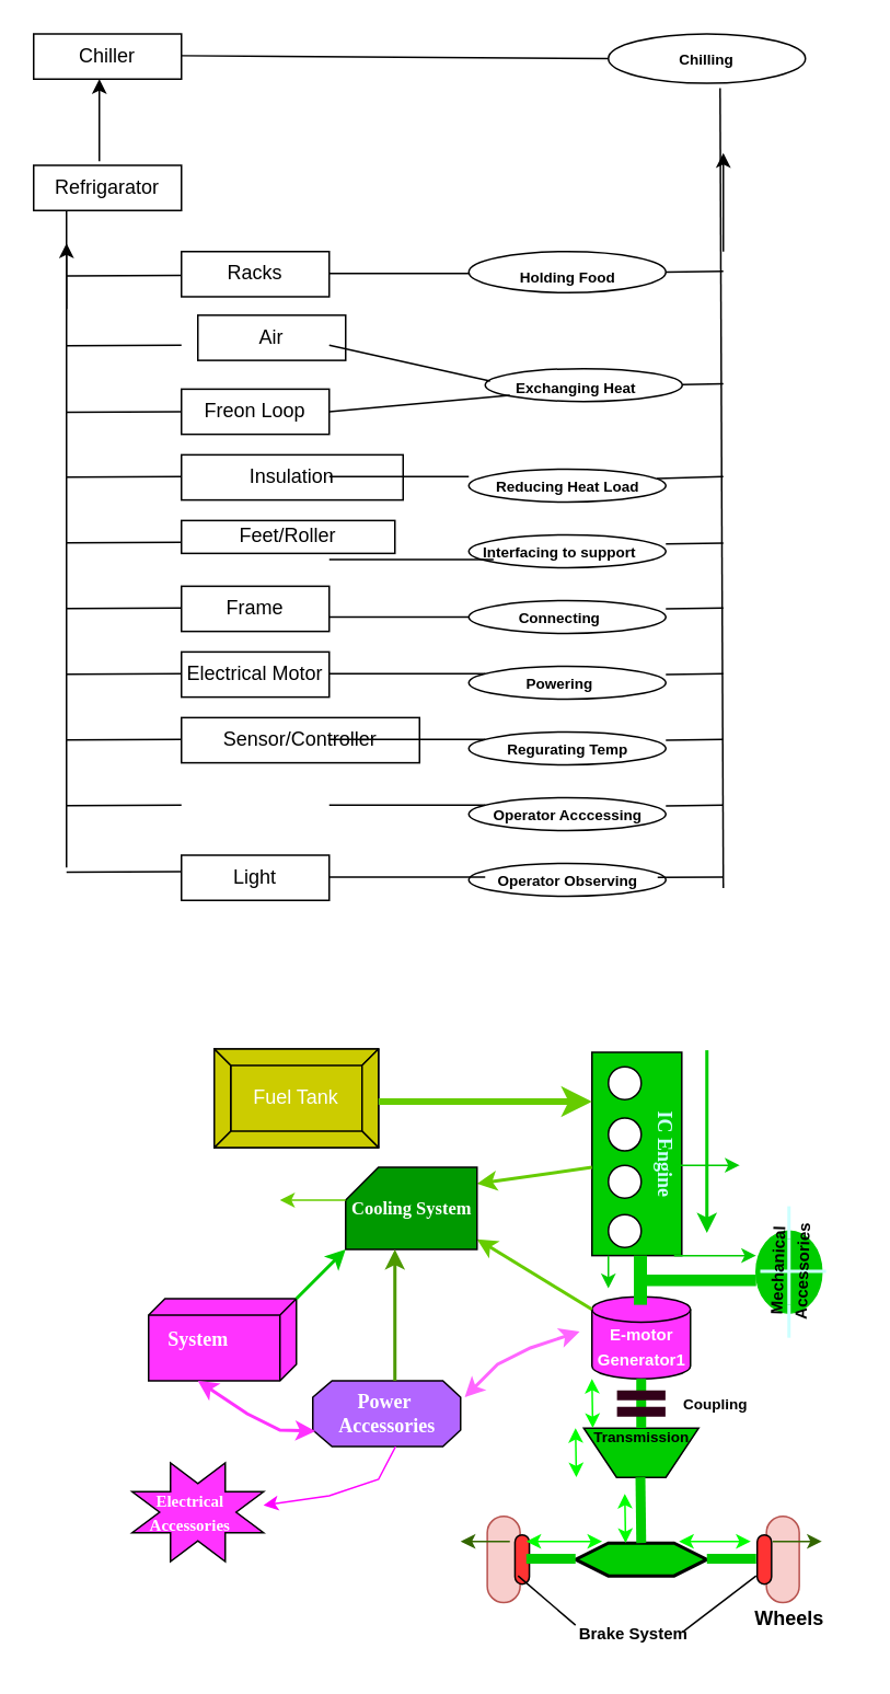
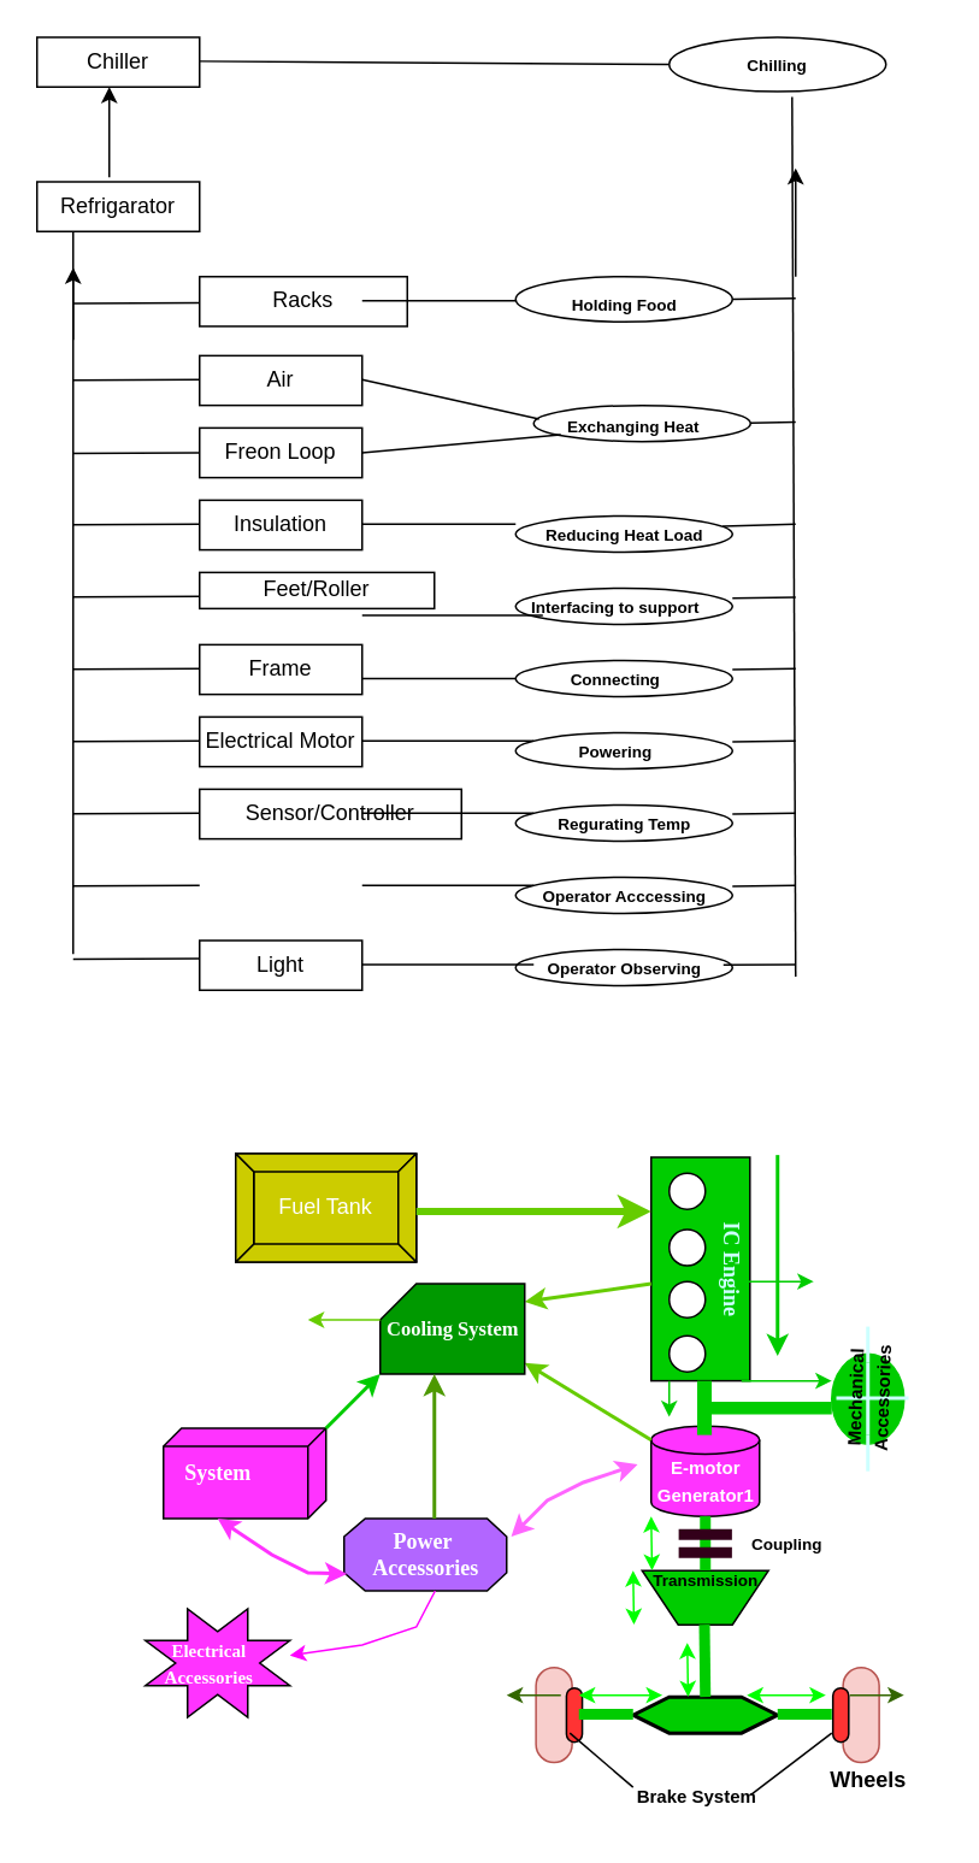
- <mxCell id="23" value="Racks" style="rounded=0;whiteSpace=wrap;html=1;" vertex="1" parent="18"><mxGeometry x="90" y="132.5" width="90" height="27.5" as="geometry" /></mxCell>
+ <mxCell id="23" value="Racks" style="rounded=0;whiteSpace=wrap;html=1;" vertex="1" parent="18"><mxGeometry x="90" y="132.5" width="115" height="27.5" as="geometry" /></mxCell>
- <mxCell id="24" value="Air" style="rounded=0;whiteSpace=wrap;html=1;" vertex="1" parent="18"><mxGeometry x="100" y="171.25" width="90" height="27.5" as="geometry" /></mxCell>
+ <mxCell id="24" value="Air" style="rounded=0;whiteSpace=wrap;html=1;" vertex="1" parent="18"><mxGeometry x="90" y="176.25" width="90" height="27.5" as="geometry" /></mxCell>
- <mxCell id="26" value="Insulation" style="rounded=0;whiteSpace=wrap;html=1;" vertex="1" parent="18"><mxGeometry x="90" y="256.25" width="135" height="27.5" as="geometry" /></mxCell>
+ <mxCell id="26" value="Insulation" style="rounded=0;whiteSpace=wrap;html=1;" vertex="1" parent="18"><mxGeometry x="90" y="256.25" width="90" height="27.5" as="geometry" /></mxCell>
